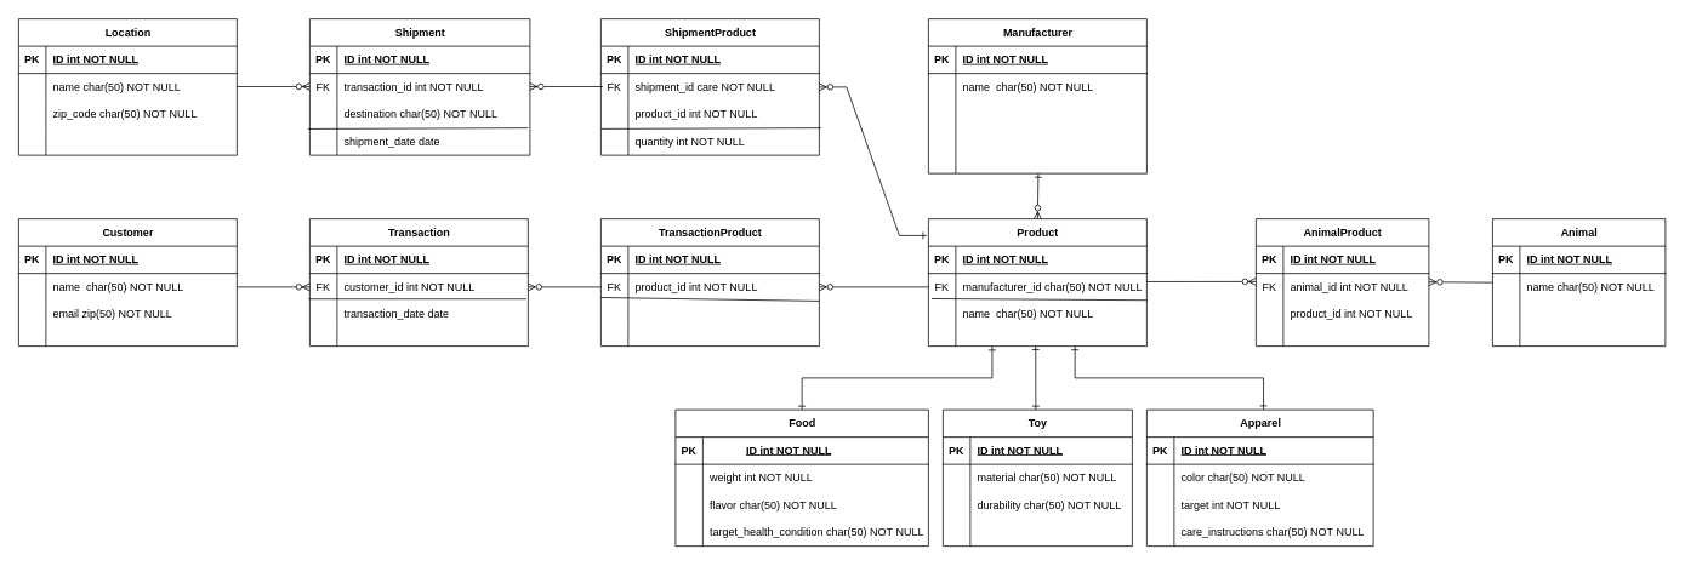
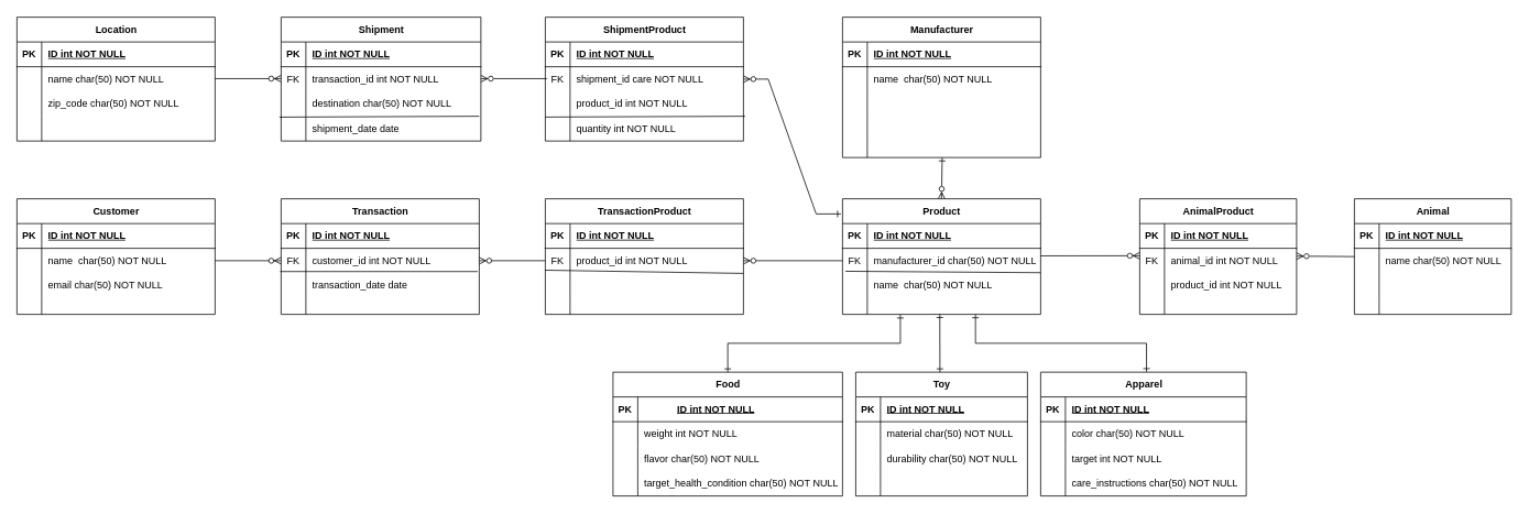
- <mxCell id="167" value="&lt;div&gt;email zip(50) NOT NULL&lt;br&gt;&lt;/div&gt;" style="shape=partialRectangle;connectable=0;fillColor=none;top=0;left=0;bottom=0;right=0;align=left;spacingLeft=6;overflow=hidden;whiteSpace=wrap;html=1;" vertex="1" parent="165"><mxGeometry x="30" width="210.0" height="30" as="geometry"><mxRectangle width="210.0" height="30" as="alternateBounds" /></mxGeometry></mxCell>
+ <mxCell id="167" value="&lt;div&gt;email char(50) NOT NULL&lt;br&gt;&lt;/div&gt;" style="shape=partialRectangle;connectable=0;fillColor=none;top=0;left=0;bottom=0;right=0;align=left;spacingLeft=6;overflow=hidden;whiteSpace=wrap;html=1;" vertex="1" parent="165"><mxGeometry x="30" width="210.0" height="30" as="geometry"><mxRectangle width="210.0" height="30" as="alternateBounds" /></mxGeometry></mxCell>
